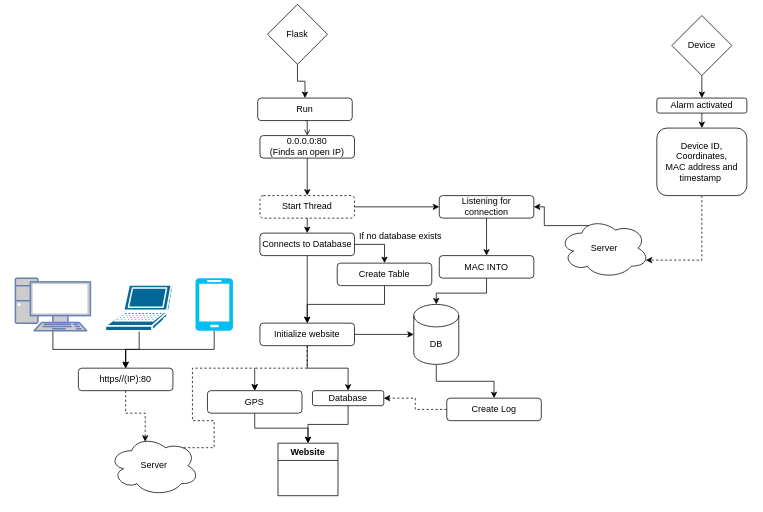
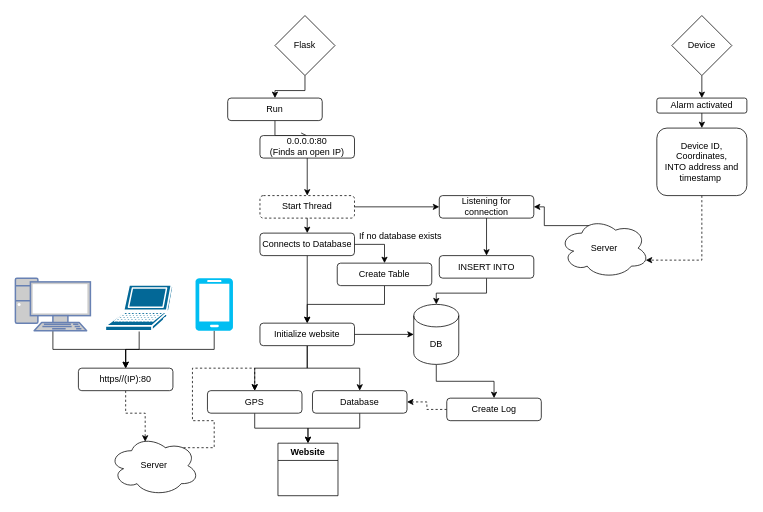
- <mxCell id="3" value="Flask" style="rhombus;whiteSpace=wrap;html=1;" vertex="1" parent="1"><mxGeometry x="356" y="5" width="80" height="80" as="geometry" /></mxCell>
+ <mxCell id="3" value="Flask" style="rhombus;whiteSpace=wrap;html=1;" vertex="1" parent="1"><mxGeometry x="366" y="20" width="80" height="80" as="geometry" /></mxCell>
- <mxCell id="7" value="Run" style="rounded=1;whiteSpace=wrap;html=1;" vertex="1" parent="1"><mxGeometry x="343" y="130" width="126" height="30" as="geometry" /></mxCell>
+ <mxCell id="7" value="Run" style="rounded=1;whiteSpace=wrap;html=1;" vertex="1" parent="1"><mxGeometry x="303" y="130" width="126" height="30" as="geometry" /></mxCell>
- <mxCell id="32" value="Device ID, Coordinates,&lt;br&gt;MAC address and timestamp&amp;nbsp;" style="rounded=1;whiteSpace=wrap;html=1;" vertex="1" parent="1"><mxGeometry x="875" y="170" width="120" height="90" as="geometry" /></mxCell>
+ <mxCell id="32" value="Device ID, Coordinates,&lt;br&gt;INTO address and timestamp&amp;nbsp;" style="rounded=1;whiteSpace=wrap;html=1;" vertex="1" parent="1"><mxGeometry x="875" y="170" width="120" height="90" as="geometry" /></mxCell>
- <mxCell id="43" value="MAC INTO" style="rounded=1;whiteSpace=wrap;html=1;" vertex="1" parent="1"><mxGeometry x="585" y="340" width="126" height="30" as="geometry" /></mxCell>
+ <mxCell id="43" value="INSERT INTO" style="rounded=1;whiteSpace=wrap;html=1;" vertex="1" parent="1"><mxGeometry x="585" y="340" width="126" height="30" as="geometry" /></mxCell>
- <mxCell id="20" style="edgeStyle=orthogonalEdgeStyle;rounded=0;orthogonalLoop=1;jettySize=auto;html=1;exitX=0.5;exitY=1;exitDx=0;exitDy=0;entryX=0.5;entryY=0;entryDx=0;entryDy=0;dashed=1;" edge="1" parent="1" source="23" target="26"><mxGeometry relative="1" as="geometry" /></mxCell>
+ <mxCell id="20" style="edgeStyle=orthogonalEdgeStyle;rounded=0;orthogonalLoop=1;jettySize=auto;html=1;exitX=0.5;exitY=1;exitDx=0;exitDy=0;entryX=0.5;entryY=0;entryDx=0;entryDy=0;" edge="1" parent="1" source="23" target="26"><mxGeometry relative="1" as="geometry" /></mxCell>
- <mxCell id="28" value="Database" style="rounded=1;whiteSpace=wrap;html=1;" vertex="1" parent="1"><mxGeometry x="416" y="520" width="95" height="20" as="geometry" /></mxCell>
+ <mxCell id="28" value="Database" style="rounded=1;whiteSpace=wrap;html=1;" vertex="1" parent="1"><mxGeometry x="416" y="520" width="126" height="30" as="geometry" /></mxCell>
